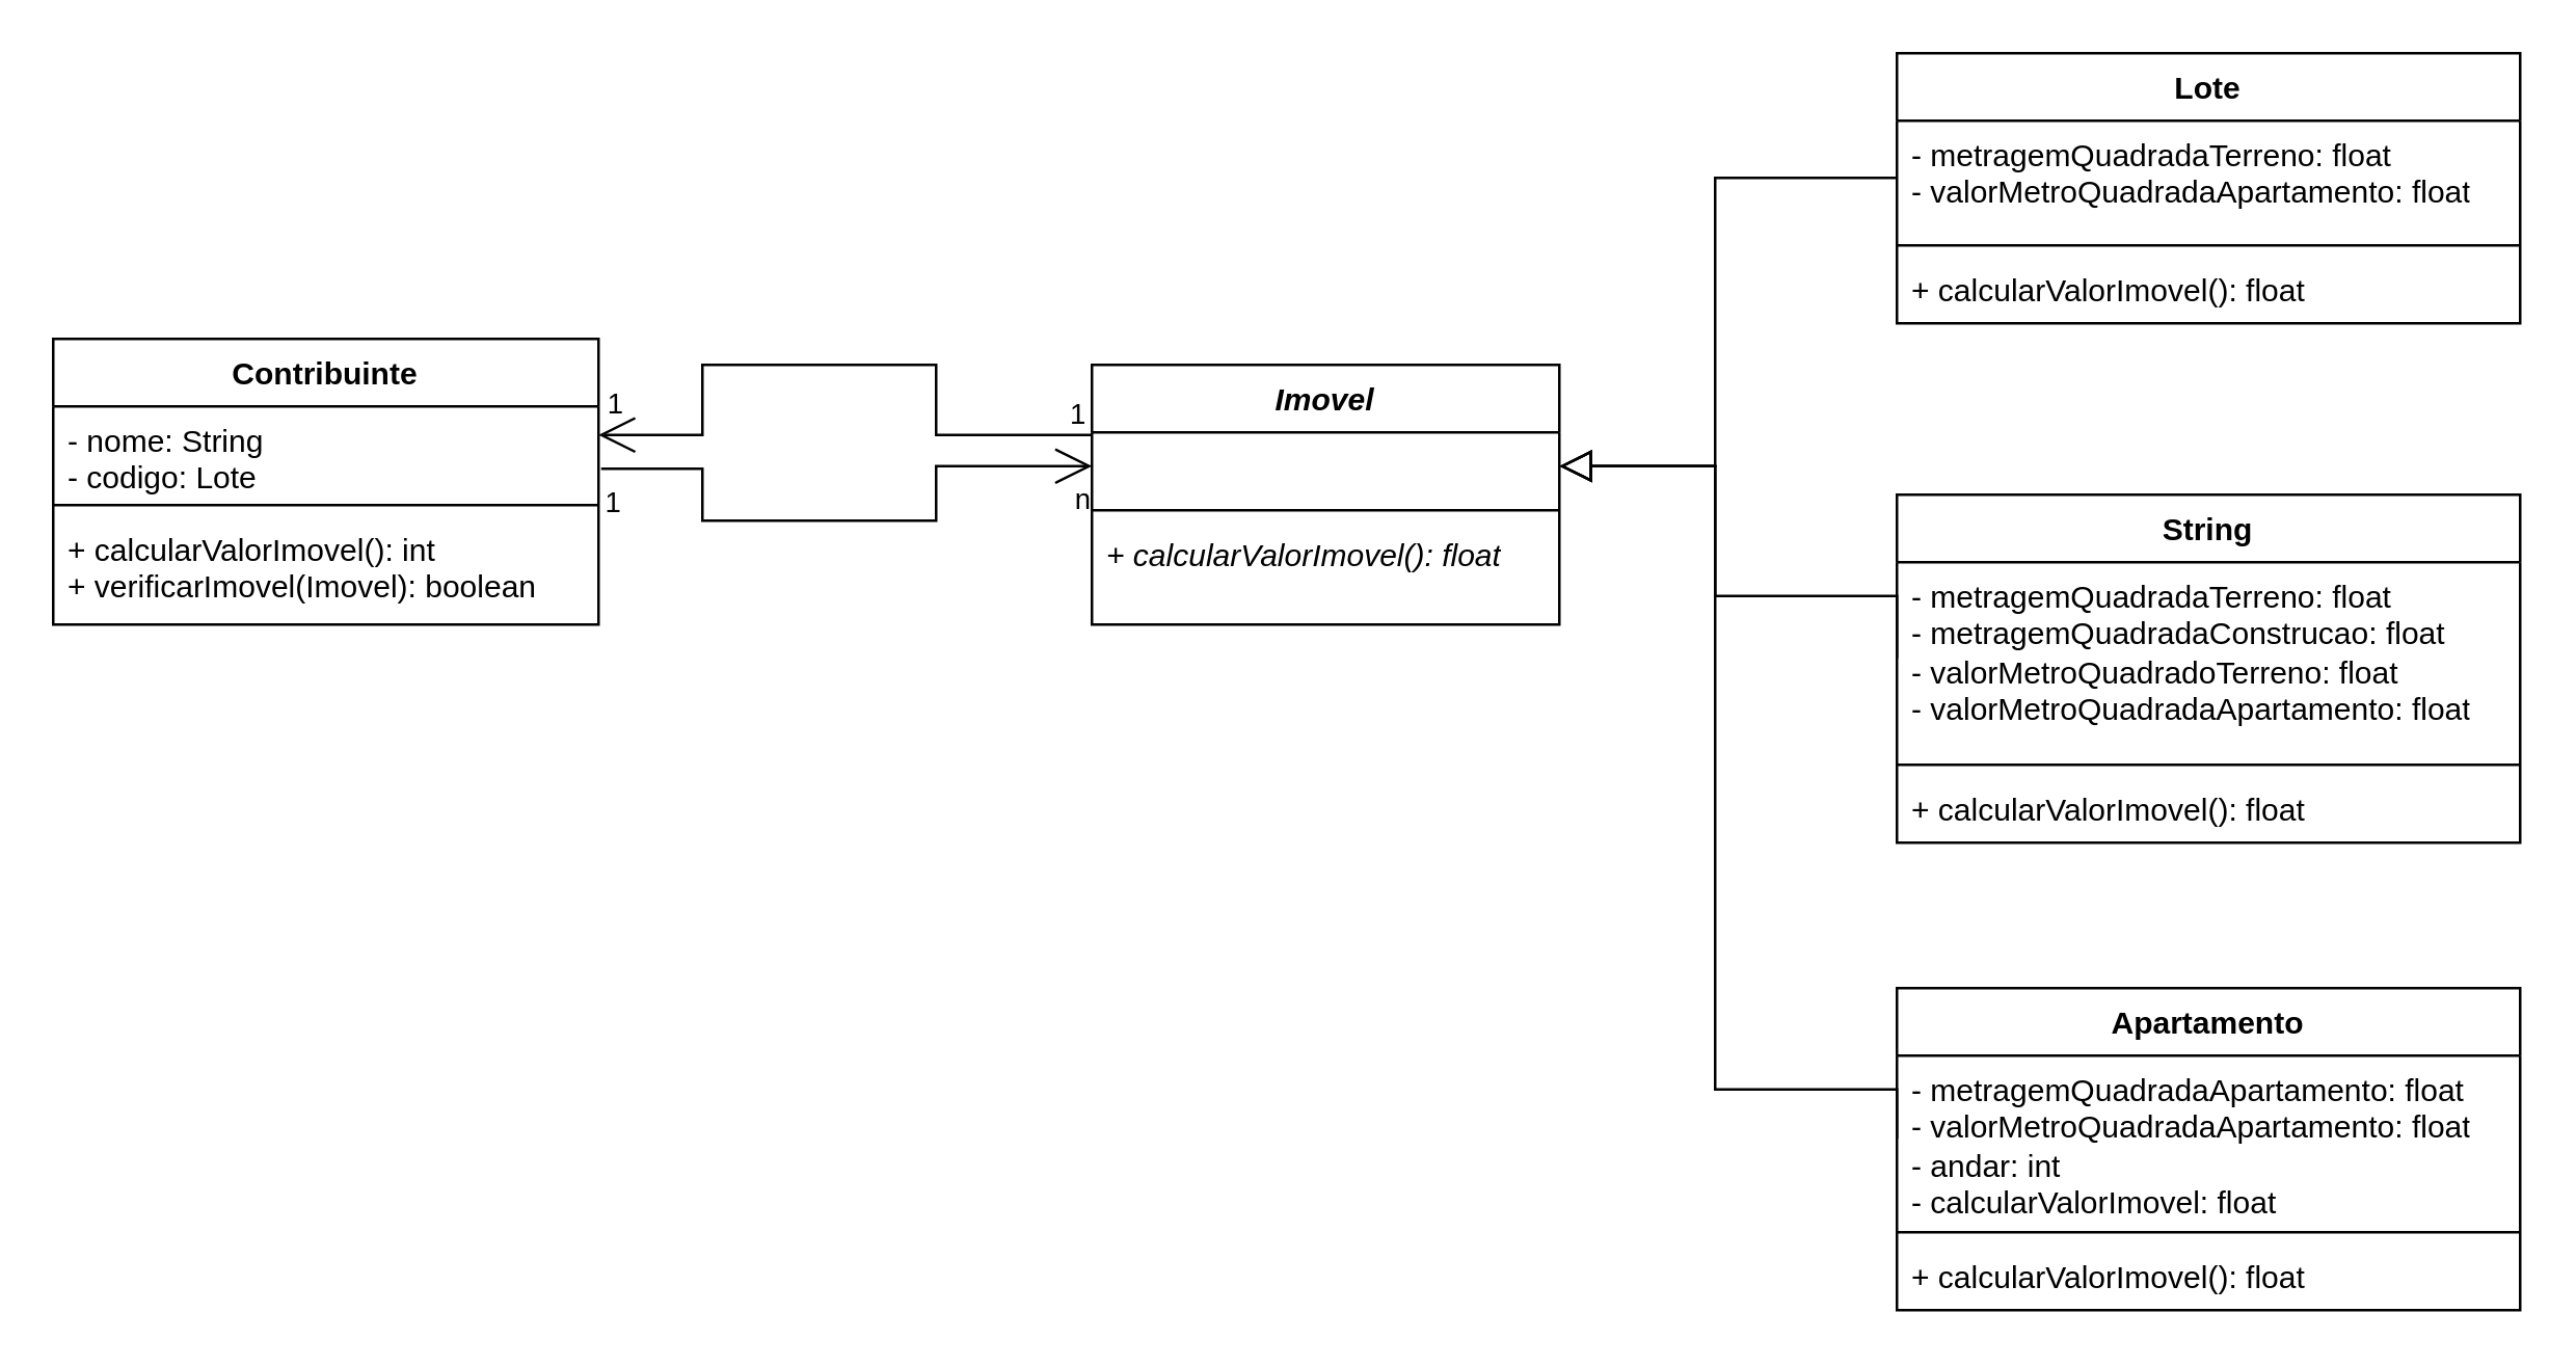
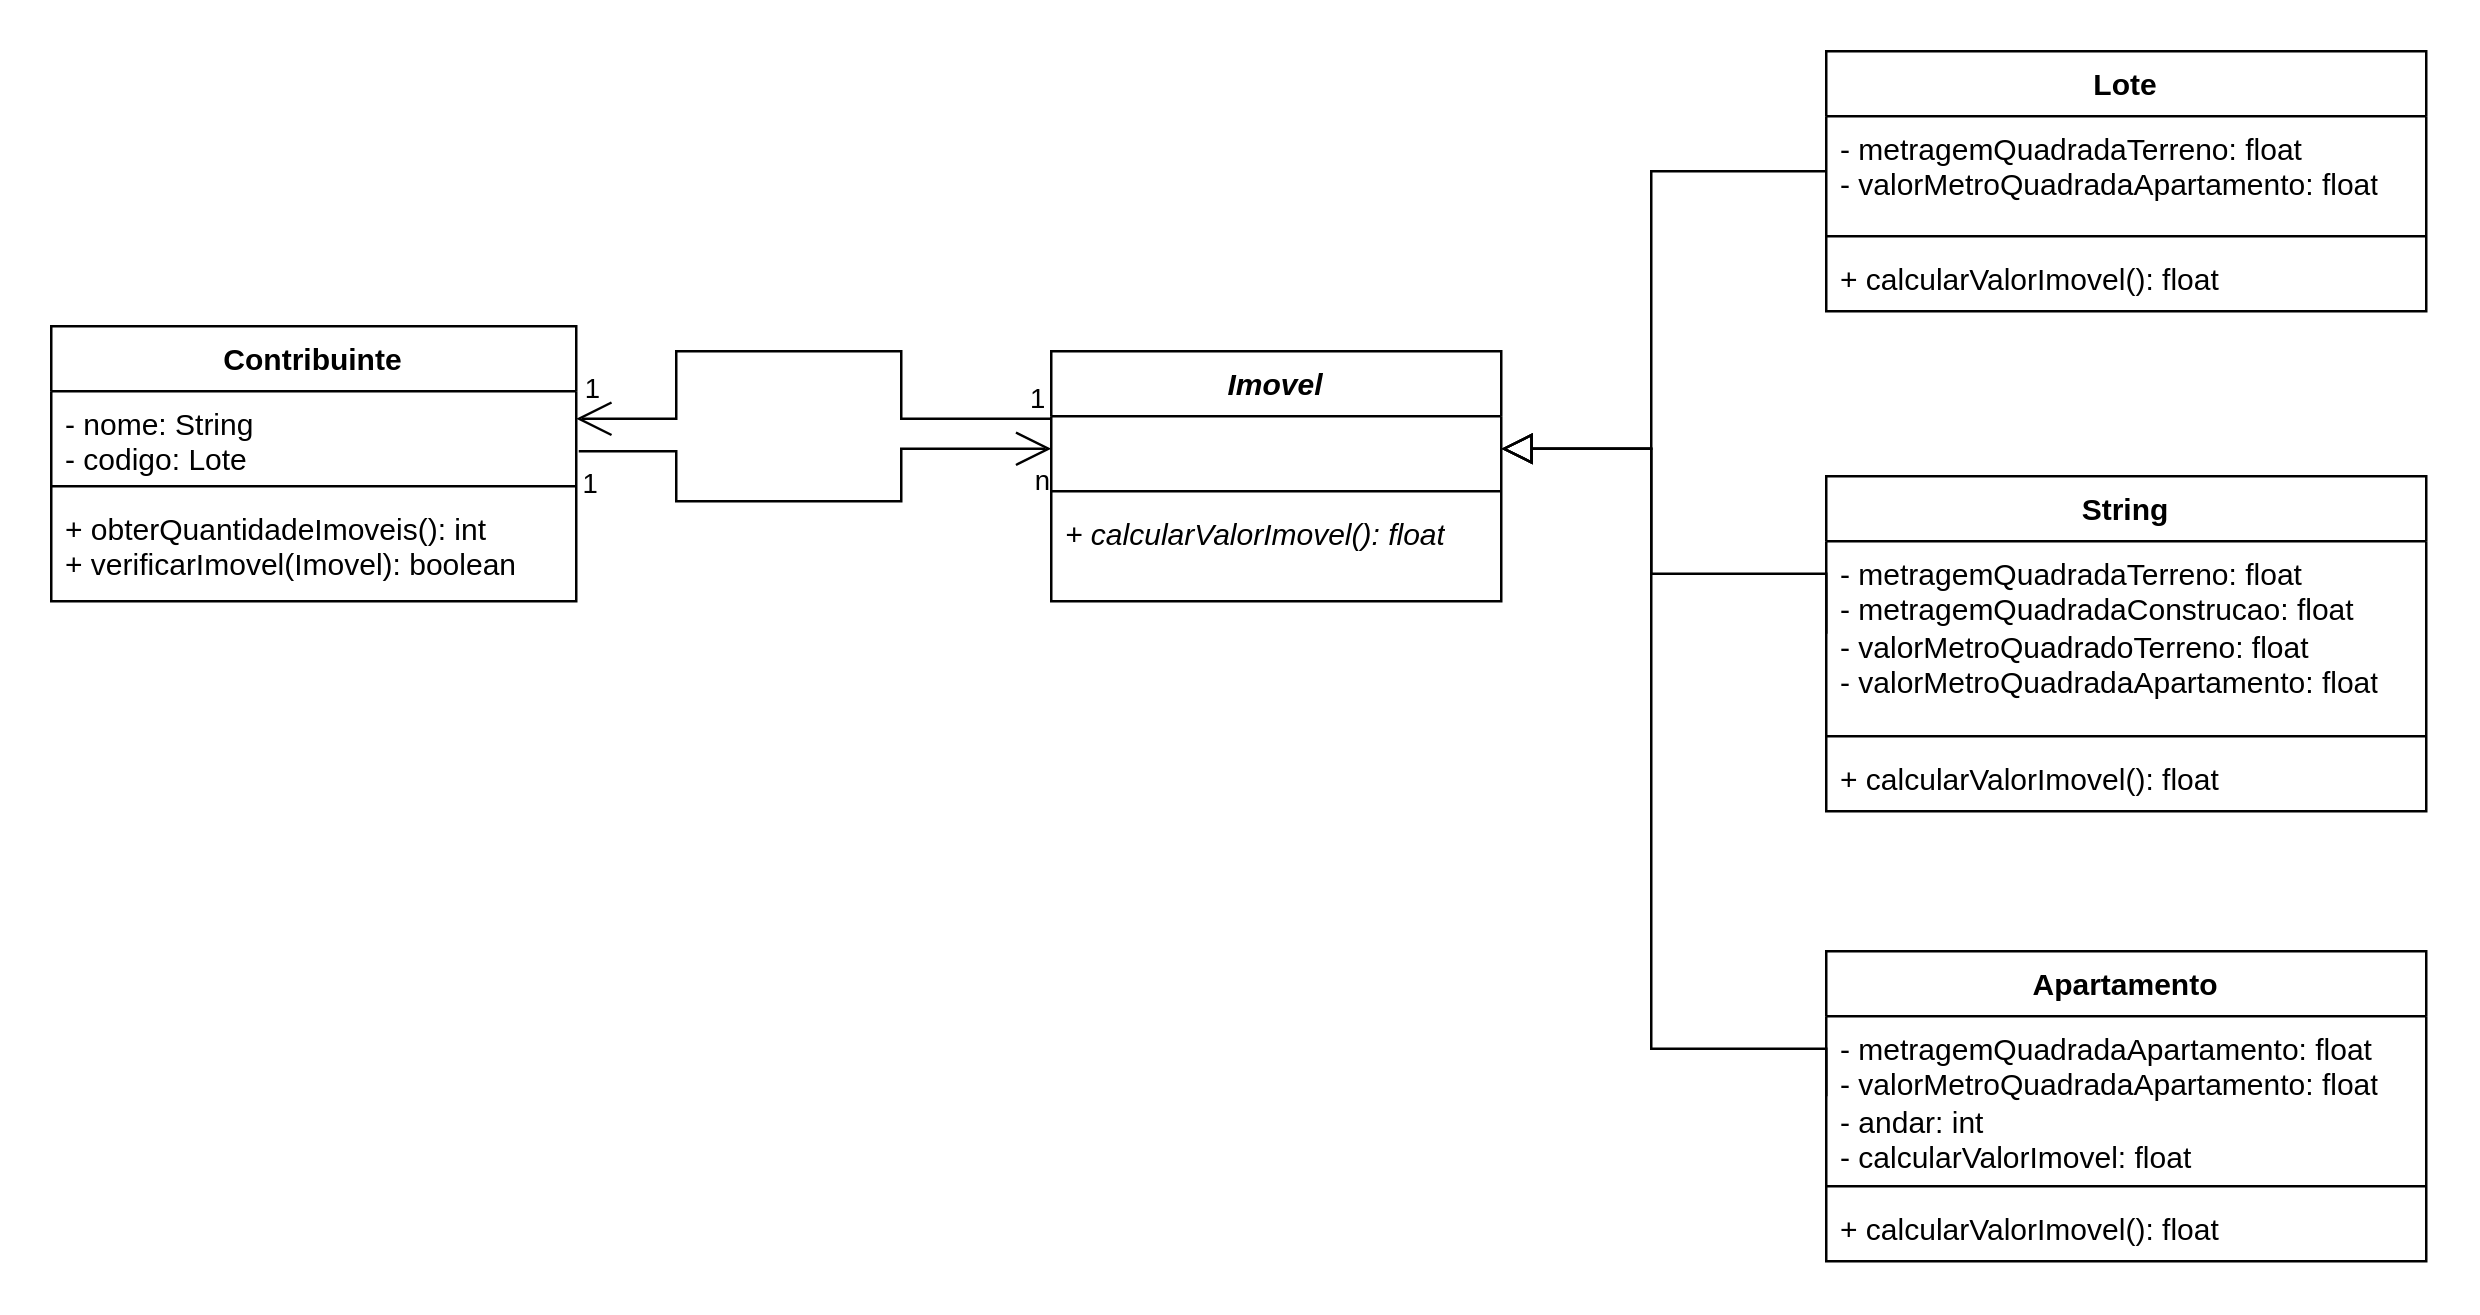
- <mxCell id="5" value="+ calcularValorImovel(): int&lt;div&gt;+ verificarImovel(Imovel): boolean&lt;/div&gt;" style="text;strokeColor=none;fillColor=none;align=left;verticalAlign=top;spacingLeft=4;spacingRight=4;overflow=hidden;rotatable=0;points=[[0,0.5],[1,0.5]];portConstraint=eastwest;whiteSpace=wrap;html=1;" parent="2" vertex="1"><mxGeometry y="68" width="210" height="42" as="geometry" /></mxCell>
+ <mxCell id="5" value="+ obterQuantidadeImoveis(): int&lt;div&gt;+ verificarImovel(Imovel): boolean&lt;/div&gt;" style="text;strokeColor=none;fillColor=none;align=left;verticalAlign=top;spacingLeft=4;spacingRight=4;overflow=hidden;rotatable=0;points=[[0,0.5],[1,0.5]];portConstraint=eastwest;whiteSpace=wrap;html=1;" parent="2" vertex="1"><mxGeometry y="68" width="210" height="42" as="geometry" /></mxCell>
